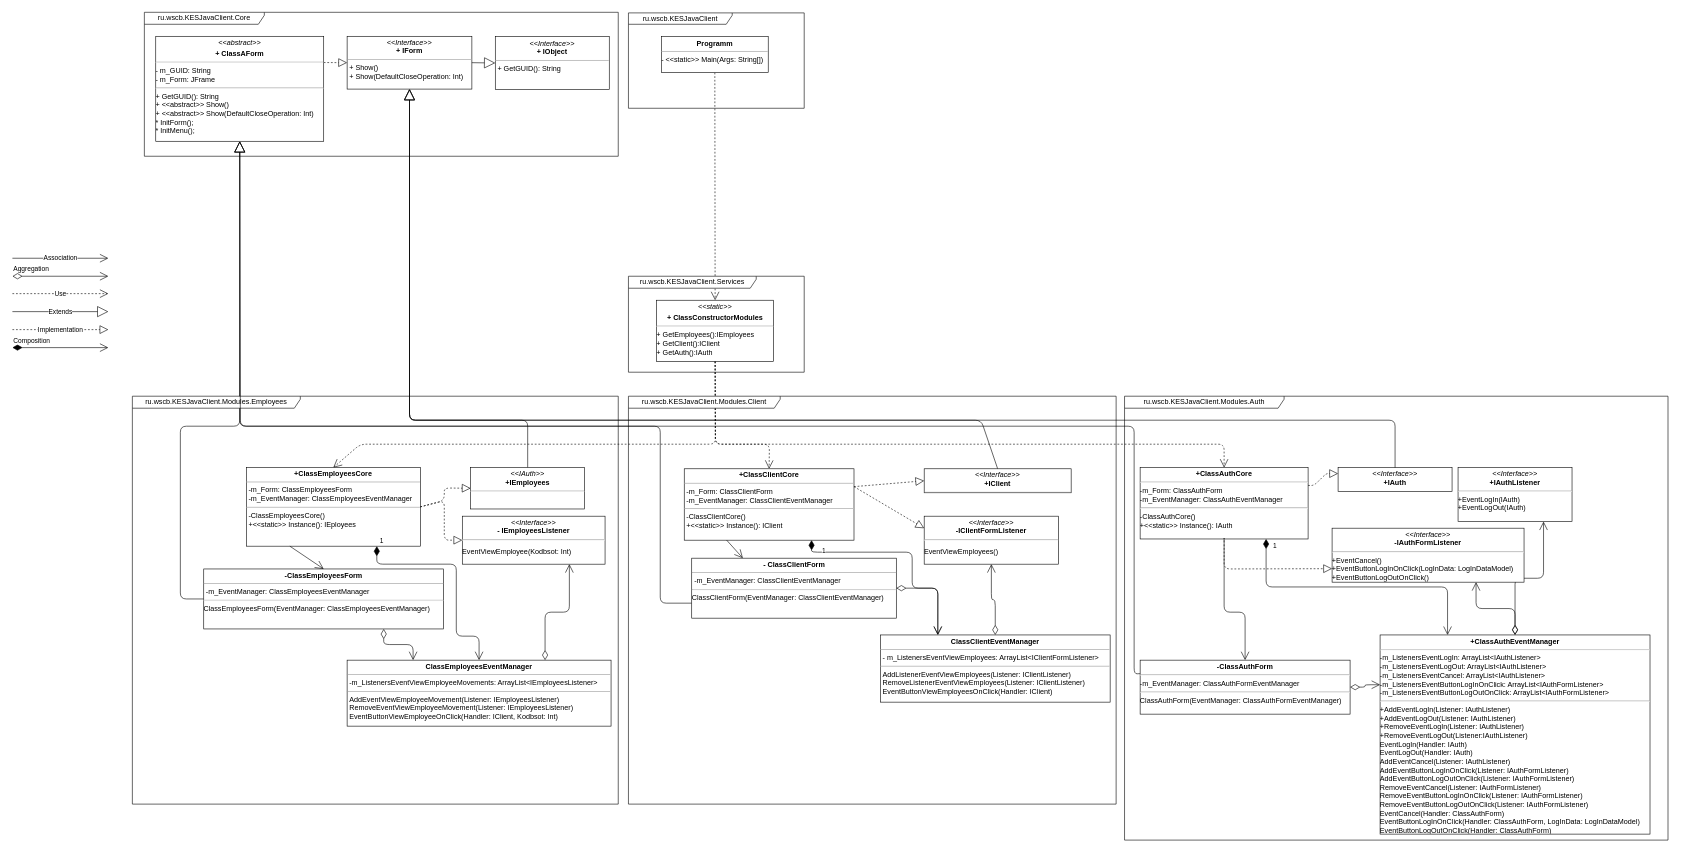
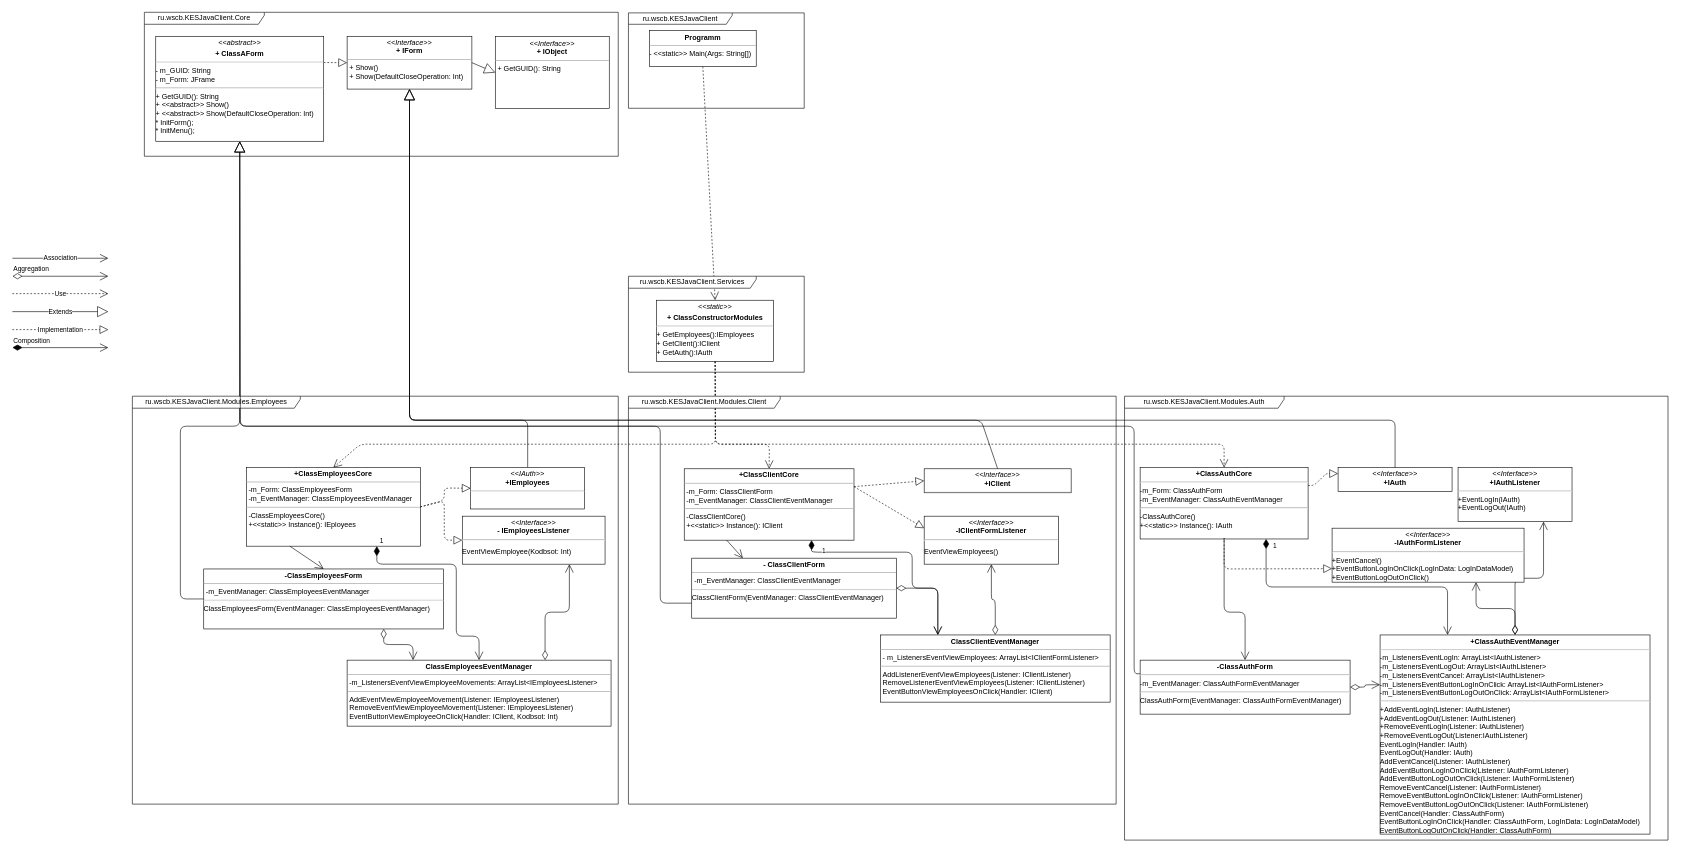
- <mxCell id="15" value="&lt;p style=&quot;margin: 0px ; margin-top: 4px ; text-align: center&quot;&gt;&lt;b&gt;Programm&lt;/b&gt;&lt;/p&gt;&lt;hr size=&quot;1&quot;&gt;&lt;div style=&quot;height: 2px&quot;&gt;- &amp;lt;&amp;lt;static&amp;gt;&amp;gt; Main(Args: String[])&lt;/div&gt;" style="verticalAlign=top;align=left;overflow=fill;fontSize=12;fontFamily=Helvetica;html=1;" parent="13" vertex="1"><mxGeometry x="55" y="39.5" width="178" height="60" as="geometry" /></mxCell>
+ <mxCell id="15" value="&lt;p style=&quot;margin: 0px ; margin-top: 4px ; text-align: center&quot;&gt;&lt;b&gt;Programm&lt;/b&gt;&lt;/p&gt;&lt;hr size=&quot;1&quot;&gt;&lt;div style=&quot;height: 2px&quot;&gt;- &amp;lt;&amp;lt;static&amp;gt;&amp;gt; Main(Args: String[])&lt;/div&gt;" style="verticalAlign=top;align=left;overflow=fill;fontSize=12;fontFamily=Helvetica;html=1;" parent="13" vertex="1"><mxGeometry x="35" y="29.5" width="178" height="60" as="geometry" /></mxCell>
- <mxCell id="26" value="&lt;p style=&quot;margin: 0px ; margin-top: 4px ; text-align: center&quot;&gt;&lt;i&gt;&amp;lt;&amp;lt;Interface&amp;gt;&amp;gt;&lt;/i&gt;&lt;br&gt;&lt;b&gt;+ IObject&lt;/b&gt;&lt;/p&gt;&lt;hr size=&quot;1&quot;&gt;&lt;p style=&quot;margin: 0px ; margin-left: 4px&quot;&gt;&lt;/p&gt;&lt;p style=&quot;margin: 0px ; margin-left: 4px&quot;&gt;+ GetGUID(): String&lt;/p&gt;" style="verticalAlign=top;align=left;overflow=fill;fontSize=12;fontFamily=Helvetica;html=1;" parent="22" vertex="1"><mxGeometry x="585" y="40.5" width="190" height="88" as="geometry" /></mxCell>
+ <mxCell id="26" value="&lt;p style=&quot;margin: 0px ; margin-top: 4px ; text-align: center&quot;&gt;&lt;i&gt;&amp;lt;&amp;lt;Interface&amp;gt;&amp;gt;&lt;/i&gt;&lt;br&gt;&lt;b&gt;+ IObject&lt;/b&gt;&lt;/p&gt;&lt;hr size=&quot;1&quot;&gt;&lt;p style=&quot;margin: 0px ; margin-left: 4px&quot;&gt;&lt;/p&gt;&lt;p style=&quot;margin: 0px ; margin-left: 4px&quot;&gt;+ GetGUID(): String&lt;/p&gt;" style="verticalAlign=top;align=left;overflow=fill;fontSize=12;fontFamily=Helvetica;html=1;" parent="22" vertex="1"><mxGeometry x="585" y="40.5" width="190" height="120" as="geometry" /></mxCell>
